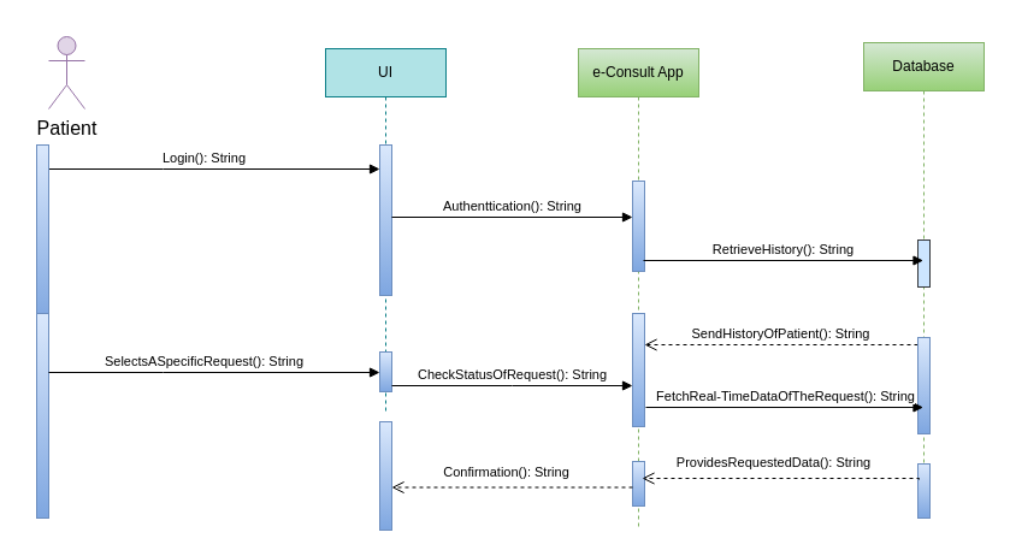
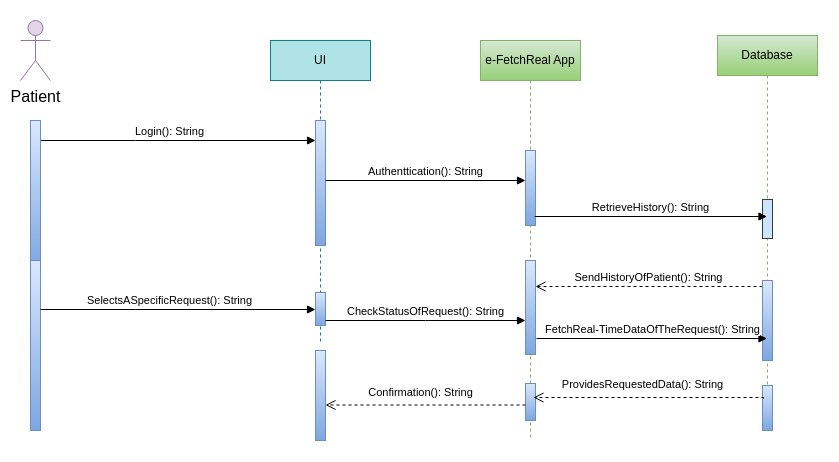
- <mxCell id="10" value="Patient" style="shape=umlActor;verticalLabelPosition=bottom;verticalAlign=top;html=1;outlineConnect=0;fontSize=16;fillColor=#e1d5e7;strokeColor=#9673a6;" vertex="1" parent="1"><mxGeometry x="40" y="30" width="30" height="60" as="geometry" /></mxCell>
+ <mxCell id="10" value="Patient" style="shape=umlActor;verticalLabelPosition=bottom;verticalAlign=top;html=1;outlineConnect=0;fontSize=16;fillColor=#e1d5e7;strokeColor=#9673a6;" vertex="1" parent="1"><mxGeometry x="20" y="20" width="30" height="60" as="geometry" /></mxCell>
- <mxCell id="6" value="e-Consult App" style="shape=umlLifeline;perimeter=lifelinePerimeter;whiteSpace=wrap;html=1;container=0;dropTarget=0;collapsible=0;recursiveResize=0;outlineConnect=0;portConstraint=eastwest;newEdgeStyle={&quot;edgeStyle&quot;:&quot;elbowEdgeStyle&quot;,&quot;elbow&quot;:&quot;vertical&quot;,&quot;curved&quot;:0,&quot;rounded&quot;:0};fillColor=#d5e8d4;strokeColor=#82b366;gradientColor=#97d077;" vertex="1" parent="1"><mxGeometry x="480" y="40" width="100" height="400" as="geometry" /></mxCell>
+ <mxCell id="6" value="e-FetchReal App" style="shape=umlLifeline;perimeter=lifelinePerimeter;whiteSpace=wrap;html=1;container=0;dropTarget=0;collapsible=0;recursiveResize=0;outlineConnect=0;portConstraint=eastwest;newEdgeStyle={&quot;edgeStyle&quot;:&quot;elbowEdgeStyle&quot;,&quot;elbow&quot;:&quot;vertical&quot;,&quot;curved&quot;:0,&quot;rounded&quot;:0};fillColor=#d5e8d4;strokeColor=#82b366;gradientColor=#97d077;" vertex="1" parent="1"><mxGeometry x="480" y="40" width="100" height="400" as="geometry" /></mxCell>
